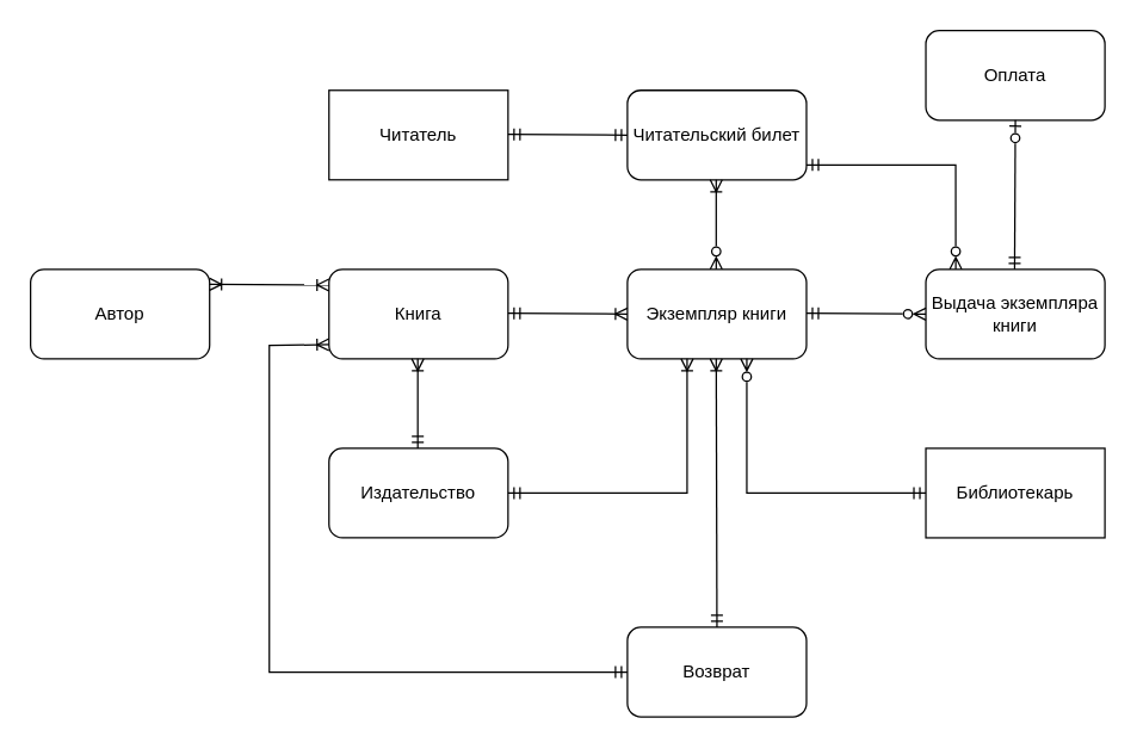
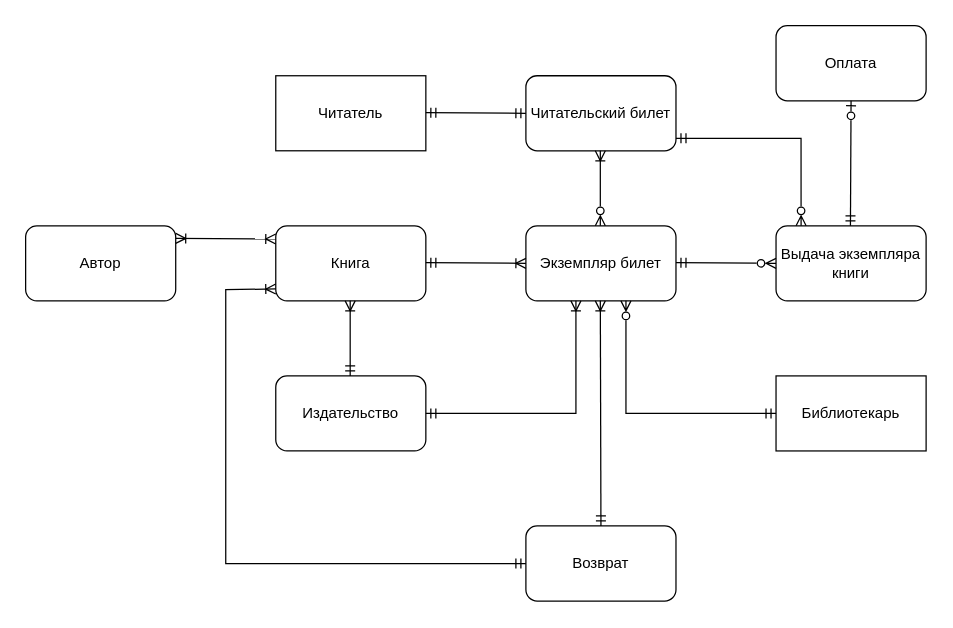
- <mxCell id="5" value="Экземпляр книги" style="rounded=1;whiteSpace=wrap;html=1;" vertex="1" parent="1"><mxGeometry x="420" y="180" width="120" height="60" as="geometry" /></mxCell>
+ <mxCell id="5" value="Экземпляр билет" style="rounded=1;whiteSpace=wrap;html=1;" vertex="1" parent="1"><mxGeometry x="420" y="180" width="120" height="60" as="geometry" /></mxCell>
